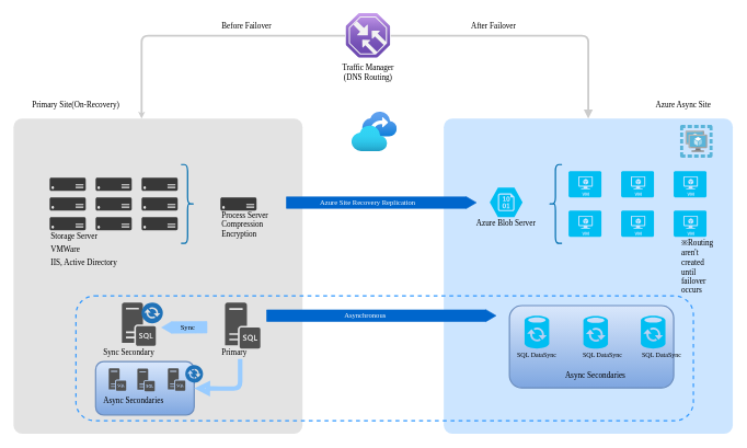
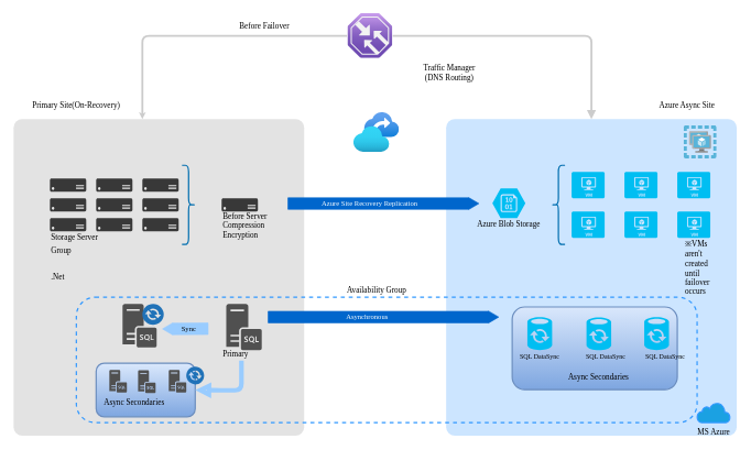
- <mxCell id="54" value="Before Failover" style="text;html=1;strokeColor=none;fillColor=none;align=center;verticalAlign=middle;whiteSpace=wrap;rounded=0;fontFamily=Lucida Console;" vertex="1" parent="1"><mxGeometry x="300" y="30" width="150" height="20" as="geometry" /></mxCell>
+ <mxCell id="54" value="Before Failover" style="text;html=1;strokeColor=none;fillColor=none;align=center;verticalAlign=middle;whiteSpace=wrap;rounded=0;fontFamily=Lucida Console;" vertex="1" parent="1"><mxGeometry x="325" y="30" width="150" height="20" as="geometry" /></mxCell>
- <mxCell id="55" value="After Failover" style="text;html=1;strokeColor=none;fillColor=none;align=center;verticalAlign=middle;whiteSpace=wrap;rounded=0;fontFamily=Lucida Console;" vertex="1" parent="1"><mxGeometry x="671.25" y="30" width="160" height="20" as="geometry" /></mxCell>
- <mxCell id="10" value="Traffic Manager&lt;br&gt;(DNS Routing)" style="text;html=1;strokeColor=none;fillColor=none;align=center;verticalAlign=middle;whiteSpace=wrap;rounded=0;fontFamily=Lucida Console;" vertex="1" parent="1"><mxGeometry x="465" y="100" width="190" height="20" as="geometry" /></mxCell>
+ <mxCell id="10" value="Traffic Manager&lt;br&gt;(DNS Routing)" style="text;html=1;strokeColor=none;fillColor=none;align=center;verticalAlign=middle;whiteSpace=wrap;rounded=0;fontFamily=Lucida Console;" vertex="1" parent="1"><mxGeometry x="585" y="100" width="190" height="20" as="geometry" /></mxCell>
- <mxCell id="41" value="Azure Blob Server" style="text;html=1;strokeColor=none;fillColor=none;align=center;verticalAlign=middle;whiteSpace=wrap;rounded=0;fontFamily=Lucida Console;" vertex="1" parent="1"><mxGeometry x="695" y="330" width="150" height="20" as="geometry" /></mxCell>
+ <mxCell id="41" value="Azure Blob Storage" style="text;html=1;strokeColor=none;fillColor=none;align=center;verticalAlign=middle;whiteSpace=wrap;rounded=0;fontFamily=Lucida Console;" vertex="1" parent="1"><mxGeometry x="695" y="330" width="150" height="20" as="geometry" /></mxCell>
- <mxCell id="30" value="Process Server&lt;br&gt;Compression&lt;br&gt;Encryption" style="text;html=1;strokeColor=none;fillColor=none;align=left;verticalAlign=middle;whiteSpace=wrap;rounded=0;fontFamily=Lucida Console;" vertex="1" parent="1"><mxGeometry x="335" y="320" width="150" height="42.5" as="geometry" /></mxCell>
+ <mxCell id="30" value="Before Server&lt;br&gt;Compression&lt;br&gt;Encryption" style="text;html=1;strokeColor=none;fillColor=none;align=left;verticalAlign=middle;whiteSpace=wrap;rounded=0;fontFamily=Lucida Console;" vertex="1" parent="1"><mxGeometry x="335" y="320" width="150" height="42.5" as="geometry" /></mxCell>
- <mxCell id="24" value="VMWare" style="text;html=1;strokeColor=none;fillColor=none;align=left;verticalAlign=middle;whiteSpace=wrap;rounded=0;fontFamily=Lucida Console;" vertex="1" parent="1"><mxGeometry x="75" y="370" width="70" height="20" as="geometry" /></mxCell>
+ <mxCell id="24" value="Group" style="text;html=1;strokeColor=none;fillColor=none;align=left;verticalAlign=middle;whiteSpace=wrap;rounded=0;fontFamily=Lucida Console;" vertex="1" parent="1"><mxGeometry x="75" y="370" width="70" height="20" as="geometry" /></mxCell>
- <mxCell id="27" value="IIS, Active Directory" style="text;html=1;strokeColor=none;fillColor=none;align=left;verticalAlign=middle;whiteSpace=wrap;rounded=0;fontFamily=Lucida Console;" vertex="1" parent="1"><mxGeometry x="75" y="390" width="170" height="20" as="geometry" /></mxCell>
- <mxCell id="56" value="※Routing aren't created until failover&lt;br&gt;occurs" style="text;html=1;strokeColor=none;fillColor=none;align=left;verticalAlign=middle;whiteSpace=wrap;rounded=0;fontFamily=Lucida Console;" vertex="1" parent="1"><mxGeometry x="1035" y="362" width="40" height="88" as="geometry" /></mxCell>
+ <mxCell id="56" value="※VMs aren't created until failover&lt;br&gt;occurs" style="text;html=1;strokeColor=none;fillColor=none;align=left;verticalAlign=middle;whiteSpace=wrap;rounded=0;fontFamily=Lucida Console;" vertex="1" parent="1"><mxGeometry x="1035" y="362" width="40" height="88" as="geometry" /></mxCell>
+ <mxCell id="28" value=".Net" style="text;html=1;strokeColor=none;fillColor=none;align=left;verticalAlign=middle;whiteSpace=wrap;rounded=0;fontFamily=Lucida Console;" vertex="1" parent="1"><mxGeometry x="75" y="410" width="30" height="20" as="geometry" /></mxCell>
+ <mxCell id="66" value="Availability Group" style="text;html=1;strokeColor=none;fillColor=none;align=center;verticalAlign=middle;whiteSpace=wrap;rounded=0;fontFamily=Lucida Console;" vertex="1" parent="1"><mxGeometry x="475" y="430" width="190" height="20" as="geometry" /></mxCell>
- <mxCell id="31" value="Sync Secondary" style="text;html=1;strokeColor=none;fillColor=none;align=left;verticalAlign=middle;whiteSpace=wrap;rounded=0;fontFamily=Lucida Console;" vertex="1" parent="1"><mxGeometry x="155" y="526" width="110" height="20" as="geometry" /></mxCell>
+ <mxCell id="42" value="MS Azure" style="html=1;verticalLabelPosition=bottom;align=center;labelBackgroundColor=none;verticalAlign=top;strokeWidth=2;shadow=0;dashed=0;shape=mxgraph.ios7.icons.cloud;fontFamily=Lucida Console;fillColor=#1ba1e2;strokeColor=#3399FF;" vertex="1" parent="1"><mxGeometry x="1055" y="610" width="50" height="30" as="geometry" /></mxCell>
